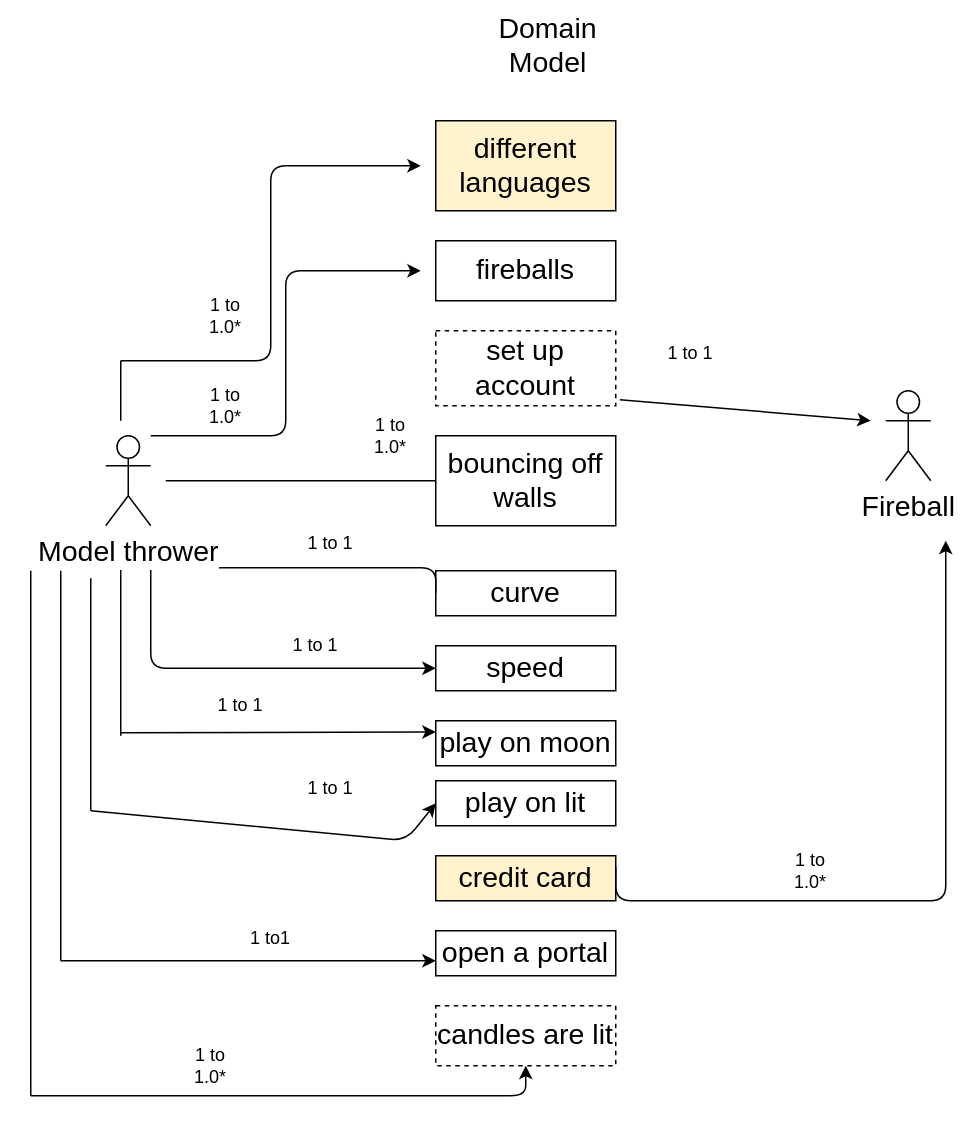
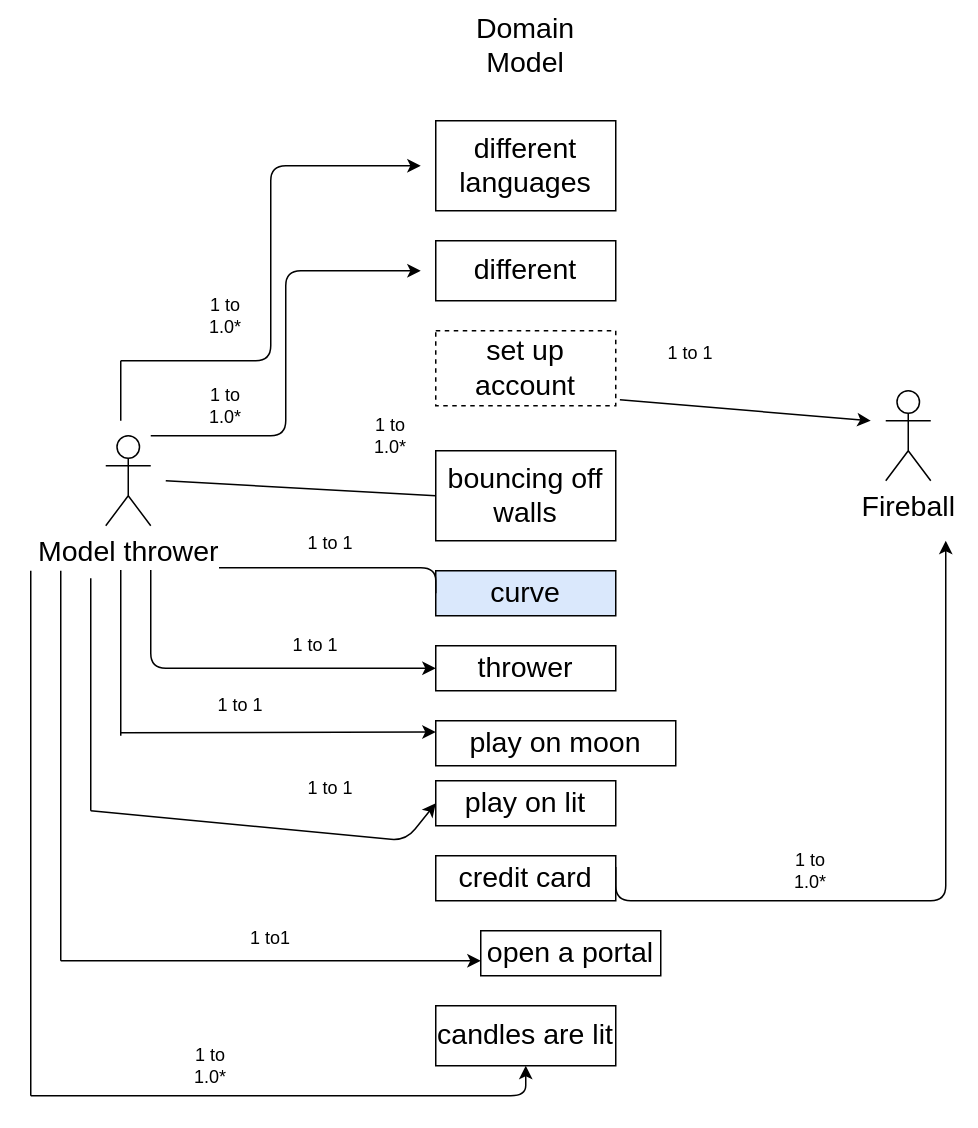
- <mxCell id="2" value="Domain Model" style="text;html=1;strokeColor=none;fillColor=none;align=center;verticalAlign=middle;whiteSpace=wrap;rounded=0;fontSize=19;" parent="1" vertex="1"><mxGeometry x="345" y="20" width="40" height="20" as="geometry" /></mxCell>
+ <mxCell id="2" value="Domain Model" style="text;html=1;strokeColor=none;fillColor=none;align=center;verticalAlign=middle;whiteSpace=wrap;rounded=0;fontSize=19;" parent="1" vertex="1"><mxGeometry x="330" y="20" width="40" height="20" as="geometry" /></mxCell>
- <mxCell id="3" value="different languages" style="rounded=0;whiteSpace=wrap;html=1;fontSize=19;fillColor=#fff2cc;" parent="1" vertex="1"><mxGeometry x="290" y="80" width="120" height="60" as="geometry" /></mxCell>
+ <mxCell id="3" value="different languages" style="rounded=0;whiteSpace=wrap;html=1;fontSize=19;" parent="1" vertex="1"><mxGeometry x="290" y="80" width="120" height="60" as="geometry" /></mxCell>
- <mxCell id="4" value="fireballs" style="rounded=0;whiteSpace=wrap;html=1;fontSize=19;" parent="1" vertex="1"><mxGeometry x="290" y="160" width="120" height="40" as="geometry" /></mxCell>
+ <mxCell id="4" value="different" style="rounded=0;whiteSpace=wrap;html=1;fontSize=19;" parent="1" vertex="1"><mxGeometry x="290" y="160" width="120" height="40" as="geometry" /></mxCell>
- <mxCell id="6" value="bouncing off walls" style="rounded=0;whiteSpace=wrap;html=1;fontSize=19;" parent="1" vertex="1"><mxGeometry x="290" y="290" width="120" height="60" as="geometry" /></mxCell>
+ <mxCell id="6" value="bouncing off walls" style="rounded=0;whiteSpace=wrap;html=1;fontSize=19;" parent="1" vertex="1"><mxGeometry x="290" y="300" width="120" height="60" as="geometry" /></mxCell>
- <mxCell id="7" value="curve" style="rounded=0;whiteSpace=wrap;html=1;fontSize=19;" parent="1" vertex="1"><mxGeometry x="290" y="380" width="120" height="30" as="geometry" /></mxCell>
+ <mxCell id="7" value="curve" style="rounded=0;whiteSpace=wrap;html=1;fontSize=19;fillColor=#dae8fc;" parent="1" vertex="1"><mxGeometry x="290" y="380" width="120" height="30" as="geometry" /></mxCell>
- <mxCell id="8" value="speed" style="rounded=0;whiteSpace=wrap;html=1;fontSize=19;" parent="1" vertex="1"><mxGeometry x="290" y="430" width="120" height="30" as="geometry" /></mxCell>
+ <mxCell id="8" value="thrower" style="rounded=0;whiteSpace=wrap;html=1;fontSize=19;" parent="1" vertex="1"><mxGeometry x="290" y="430" width="120" height="30" as="geometry" /></mxCell>
- <mxCell id="9" value="play on moon" style="rounded=0;whiteSpace=wrap;html=1;fontSize=19;" parent="1" vertex="1"><mxGeometry x="290" y="480" width="120" height="30" as="geometry" /></mxCell>
+ <mxCell id="9" value="play on moon" style="rounded=0;whiteSpace=wrap;html=1;fontSize=19;" parent="1" vertex="1"><mxGeometry x="290" y="480" width="160" height="30" as="geometry" /></mxCell>
- <mxCell id="11" value="credit card" style="rounded=0;whiteSpace=wrap;html=1;fontSize=19;fillColor=#fff2cc;" parent="1" vertex="1"><mxGeometry x="290" y="570" width="120" height="30" as="geometry" /></mxCell>
+ <mxCell id="11" value="credit card" style="rounded=0;whiteSpace=wrap;html=1;fontSize=19;" parent="1" vertex="1"><mxGeometry x="290" y="570" width="120" height="30" as="geometry" /></mxCell>
- <mxCell id="12" value="open a portal" style="rounded=0;whiteSpace=wrap;html=1;fontSize=19;" parent="1" vertex="1"><mxGeometry x="290" y="620" width="120" height="30" as="geometry" /></mxCell>
+ <mxCell id="12" value="open a portal" style="rounded=0;whiteSpace=wrap;html=1;fontSize=19;" parent="1" vertex="1"><mxGeometry x="320" y="620" width="120" height="30" as="geometry" /></mxCell>
- <mxCell id="13" value="candles are lit" style="rounded=0;whiteSpace=wrap;html=1;fontSize=19;dashed=1;" parent="1" vertex="1"><mxGeometry x="290" y="670" width="120" height="40" as="geometry" /></mxCell>
+ <mxCell id="13" value="candles are lit" style="rounded=0;whiteSpace=wrap;html=1;fontSize=19;" parent="1" vertex="1"><mxGeometry x="290" y="670" width="120" height="40" as="geometry" /></mxCell>
